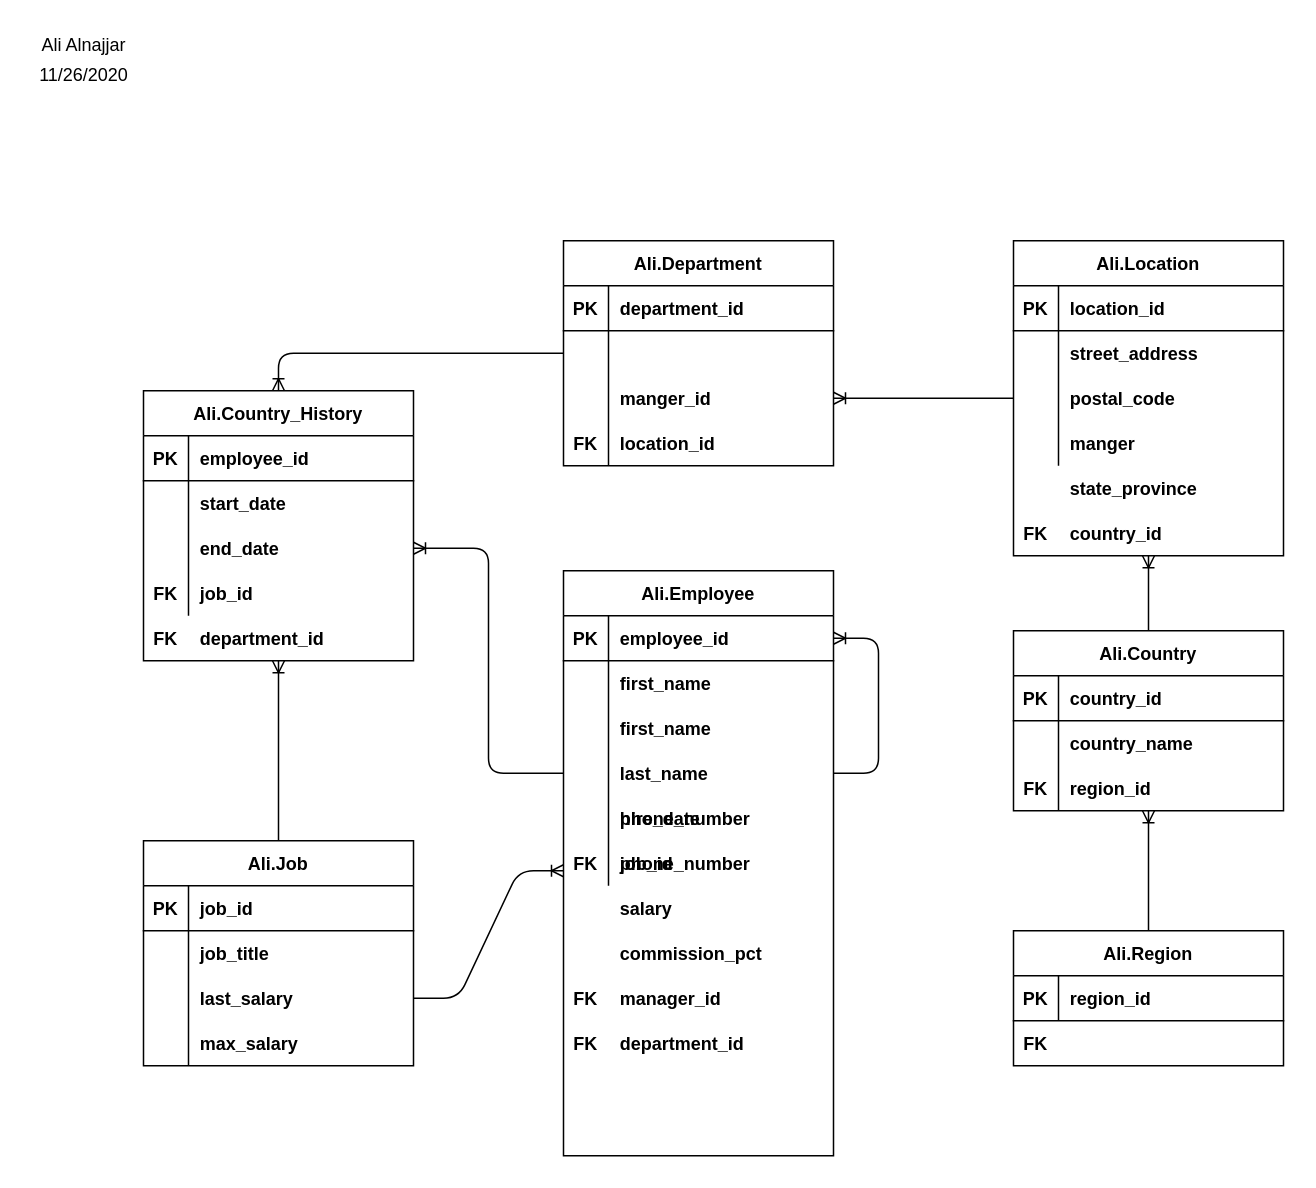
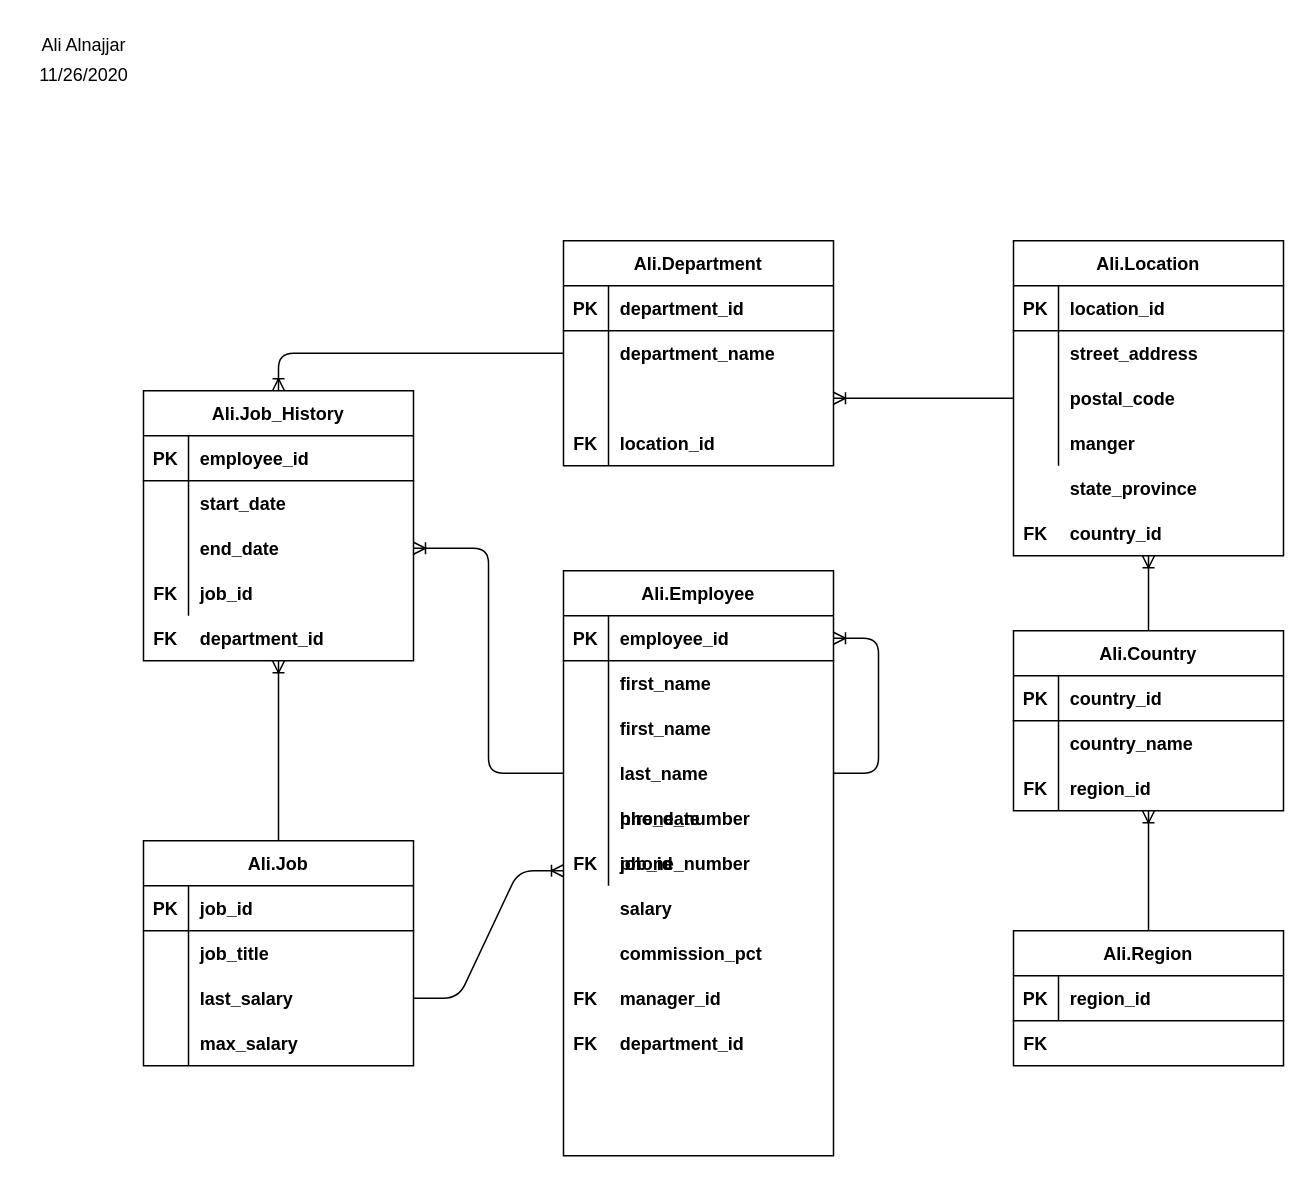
+ <mxCell id="44" value="department_name" style="shape=partialRectangle;connectable=0;fillColor=none;top=0;left=0;bottom=0;right=0;align=left;spacingLeft=6;overflow=hidden;fontStyle=1" vertex="1" parent="42"><mxGeometry x="30" width="150" height="30" as="geometry" /></mxCell>
- <mxCell id="47" value="manger_id" style="shape=partialRectangle;connectable=0;fillColor=none;top=0;left=0;bottom=0;right=0;align=left;spacingLeft=6;overflow=hidden;fontStyle=1" vertex="1" parent="45"><mxGeometry x="30" width="150" height="30" as="geometry" /></mxCell>
- <mxCell id="25" value="Ali.Country_History" style="shape=table;startSize=30;container=1;collapsible=1;childLayout=tableLayout;fixedRows=1;rowLines=0;fontStyle=1;align=center;resizeLast=1;" vertex="1" parent="1"><mxGeometry x="95" y="260" width="180" height="180" as="geometry" /></mxCell>
+ <mxCell id="25" value="Ali.Job_History" style="shape=table;startSize=30;container=1;collapsible=1;childLayout=tableLayout;fixedRows=1;rowLines=0;fontStyle=1;align=center;resizeLast=1;" vertex="1" parent="1"><mxGeometry x="95" y="260" width="180" height="180" as="geometry" /></mxCell>
